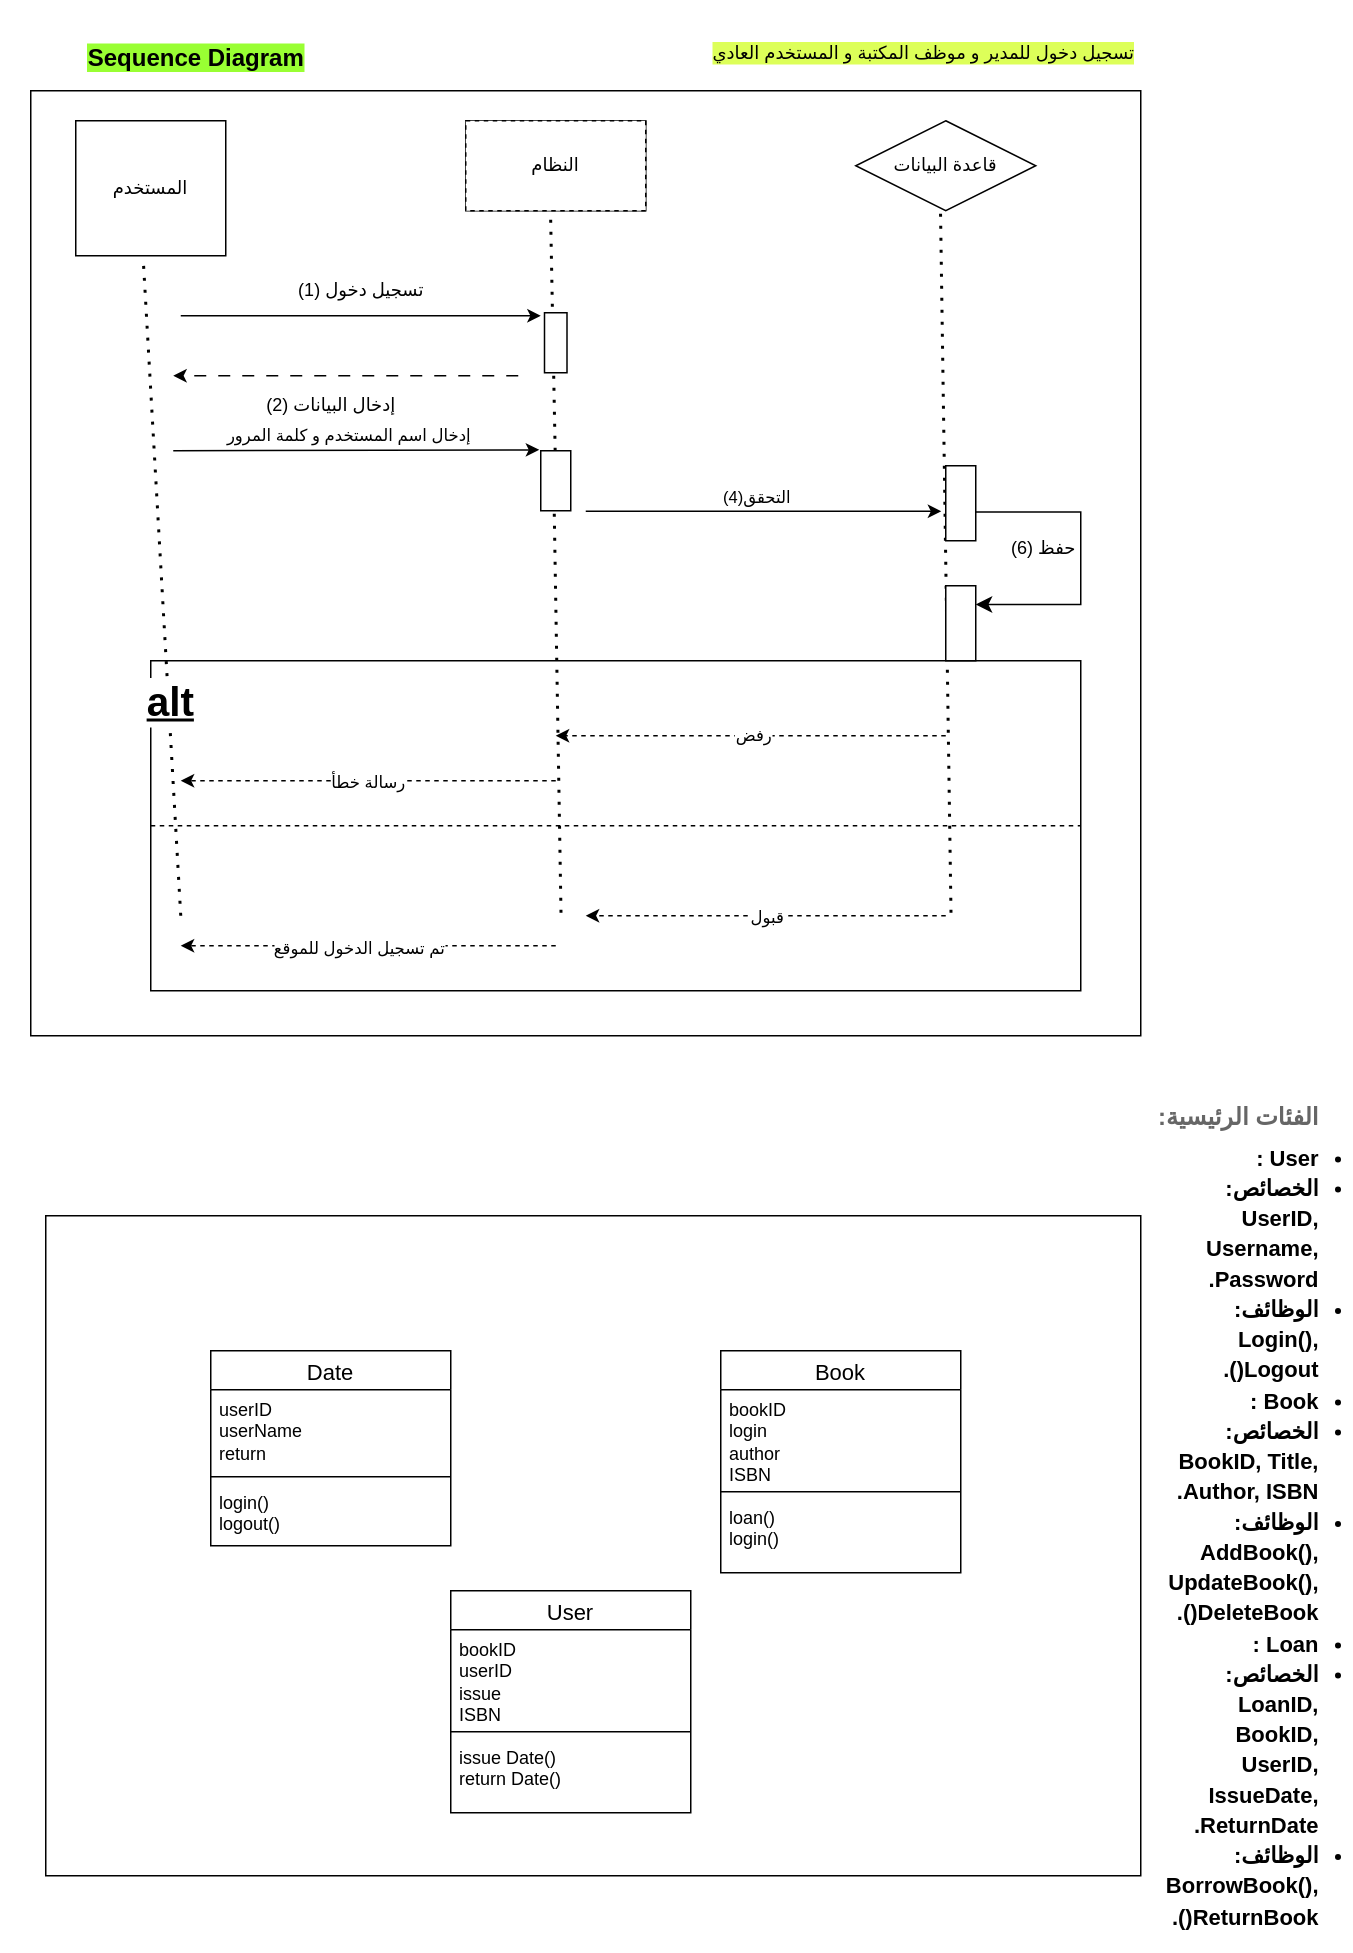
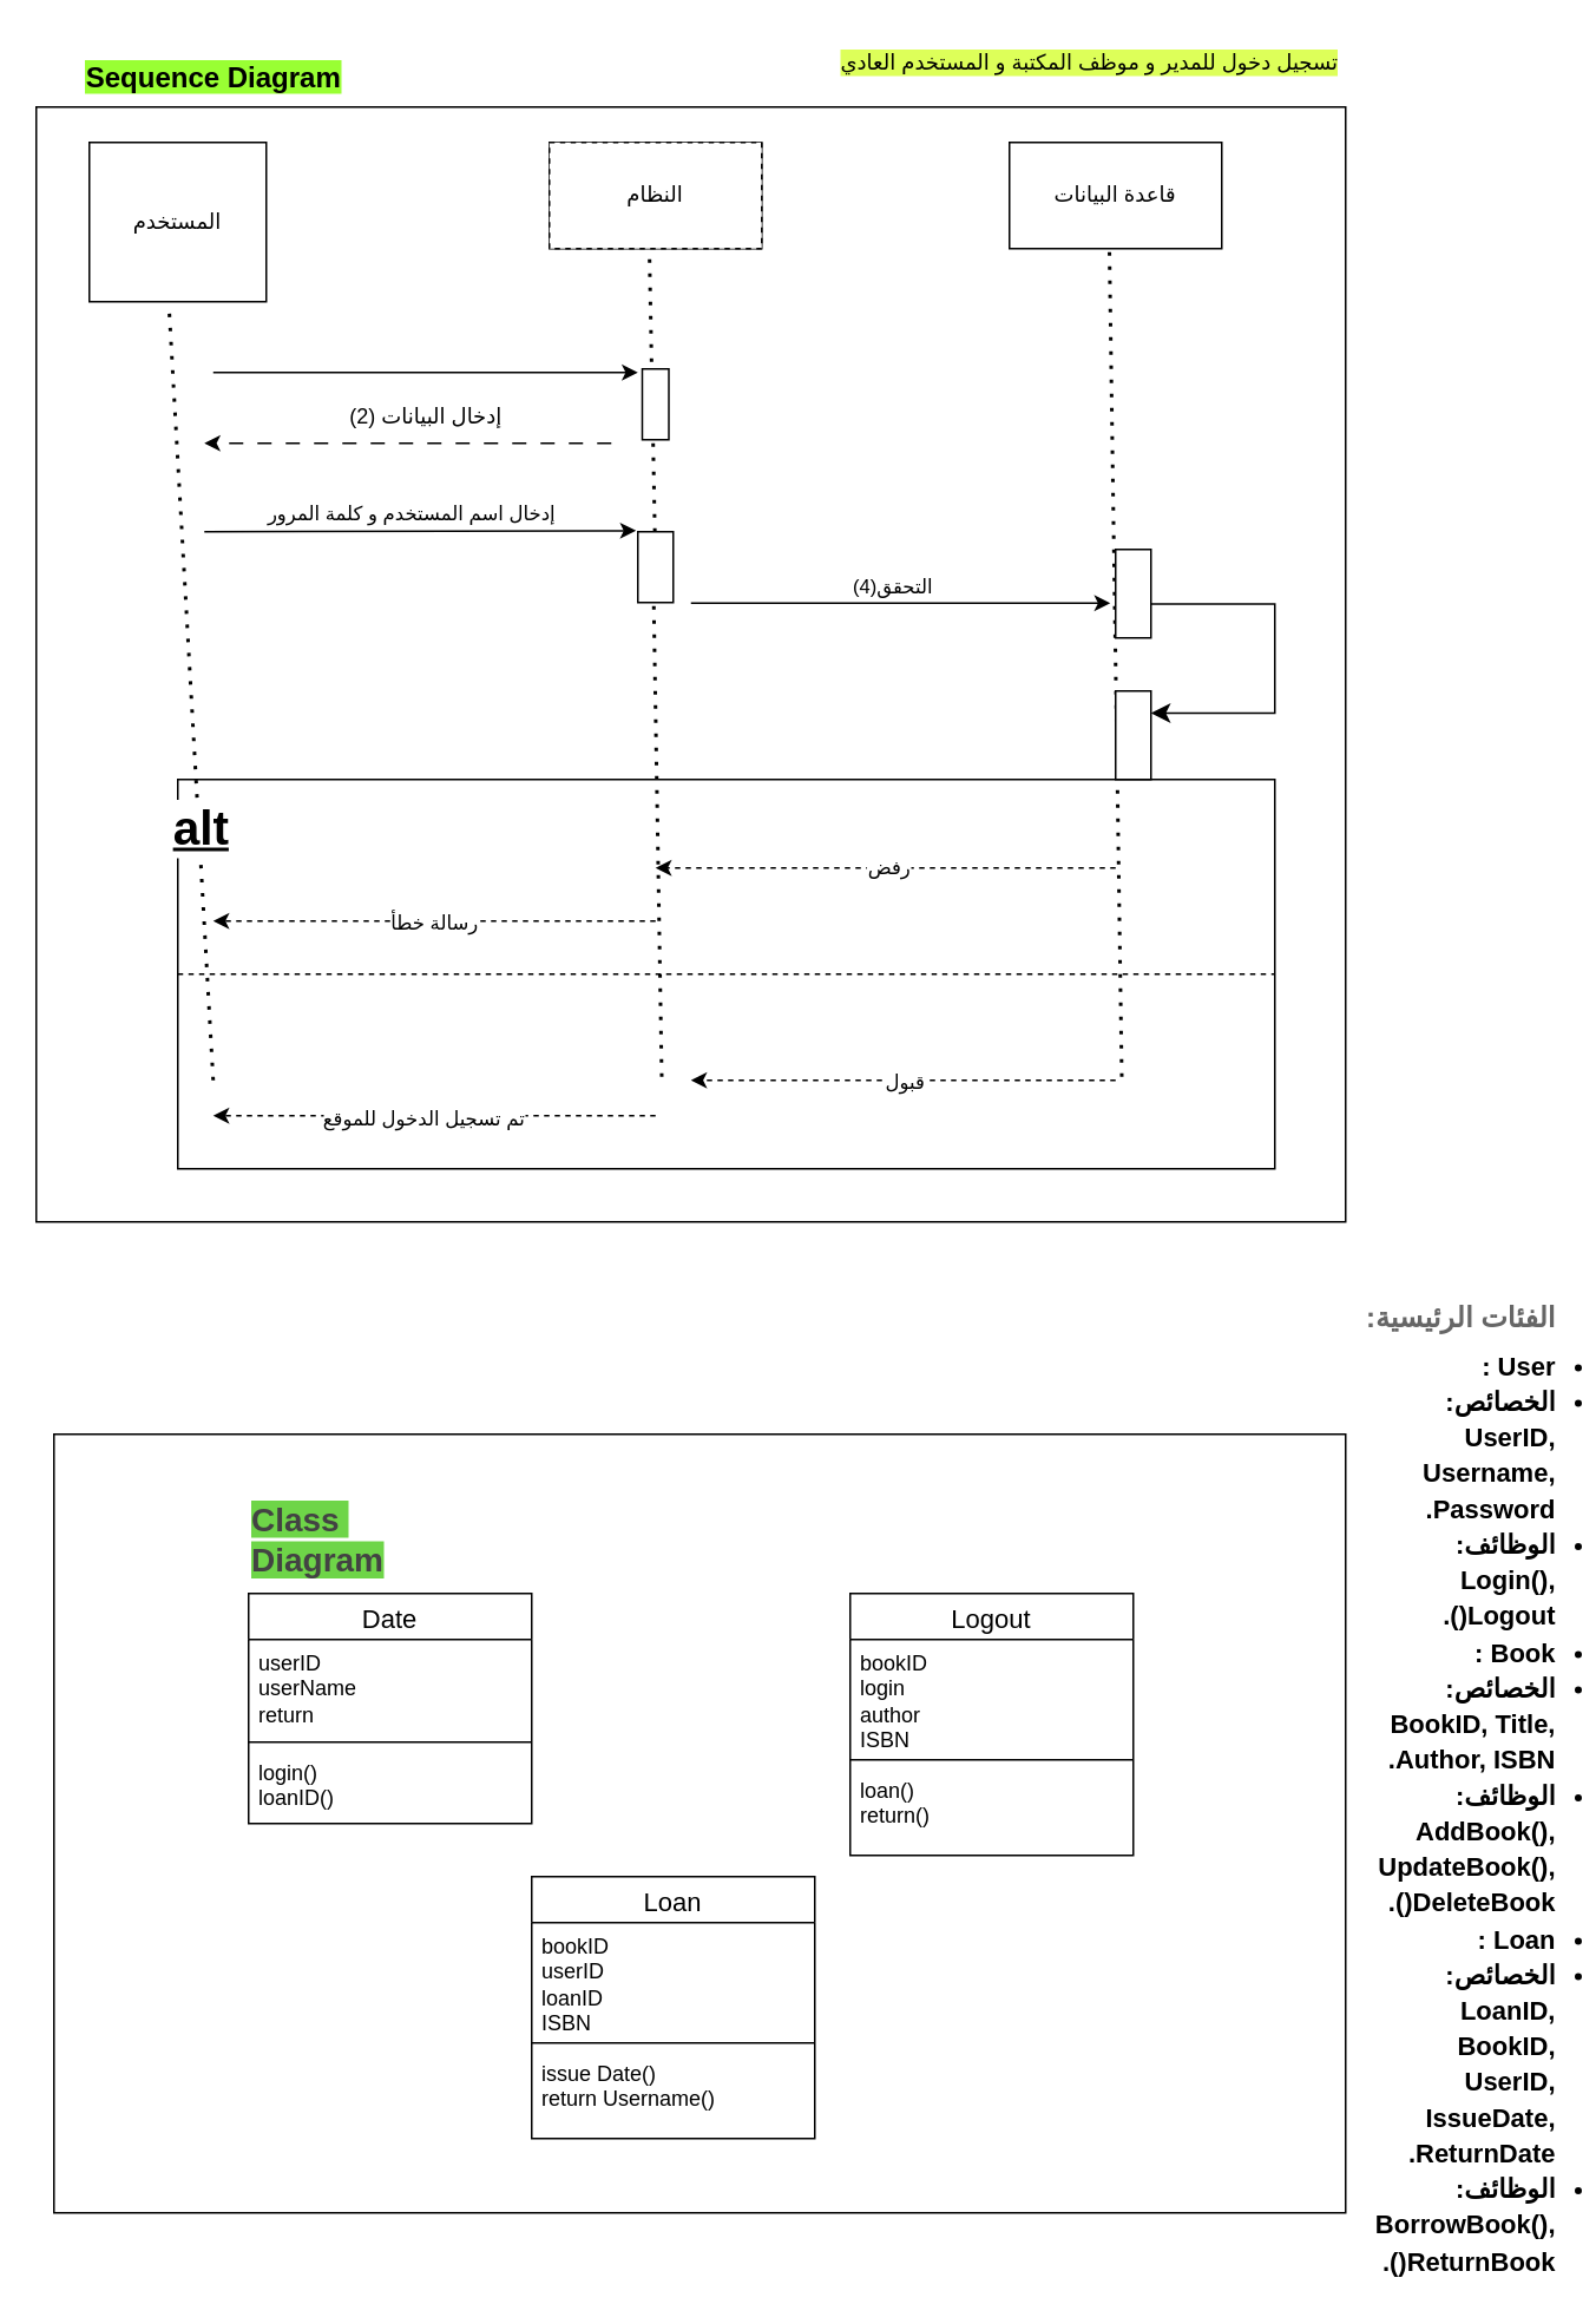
- <mxCell id="39" value="Sequence Diagram" style="text;html=1;align=center;verticalAlign=middle;resizable=0;points=[];autosize=1;strokeColor=none;fillColor=none;fontStyle=1;fontSize=16;labelBackgroundColor=#99FF33;" vertex="1" parent="1"><mxGeometry x="50" y="23" width="160" height="30" as="geometry" /></mxCell>
+ <mxCell id="39" value="Sequence Diagram" style="text;html=1;align=center;verticalAlign=middle;resizable=0;points=[];autosize=1;strokeColor=none;fillColor=none;fontStyle=1;fontSize=16;labelBackgroundColor=#99FF33;" vertex="1" parent="1"><mxGeometry x="40" y="28" width="160" height="30" as="geometry" /></mxCell>
- <mxCell id="9" value="قاعدة البيانات" style="rhombus;whiteSpace=wrap;html=1;" vertex="1" parent="3"><mxGeometry x="550" y="20" width="120" height="60" as="geometry" /></mxCell>
+ <mxCell id="9" value="قاعدة البيانات" style="rounded=0;whiteSpace=wrap;html=1;" vertex="1" parent="3"><mxGeometry x="550" y="20" width="120" height="60" as="geometry" /></mxCell>
- <mxCell id="15" value="تسجيل دخول (1)" style="text;html=1;align=center;verticalAlign=middle;resizable=0;points=[];autosize=1;strokeColor=none;fillColor=none;" vertex="1" parent="3"><mxGeometry x="165" y="118" width="110" height="30" as="geometry" /></mxCell>
- <mxCell id="17" value="إدخال البيانات (2)" style="text;html=1;align=center;verticalAlign=middle;resizable=0;points=[];autosize=1;strokeColor=none;fillColor=none;" vertex="1" parent="3"><mxGeometry x="145" y="195" width="110" height="30" as="geometry" /></mxCell>
+ <mxCell id="17" value="إدخال البيانات (2)" style="text;html=1;align=center;verticalAlign=middle;resizable=0;points=[];autosize=1;strokeColor=none;fillColor=none;" vertex="1" parent="3"><mxGeometry x="165" y="160" width="110" height="30" as="geometry" /></mxCell>
- <mxCell id="28" value="حفظ (6)" style="text;html=1;align=center;verticalAlign=middle;resizable=0;points=[];autosize=1;strokeColor=none;fillColor=none;" vertex="1" parent="3"><mxGeometry x="640" y="290" width="70" height="30" as="geometry" /></mxCell>
+ <mxCell id="53" value="&lt;span id=&quot;docs-internal-guid-3ead2aad-7fff-60e1-7d81-b4533a13455a&quot;&gt;&lt;span style=&quot;font-size: 14pt; font-family: Arial, sans-serif; color: rgb(67, 67, 67); font-variant-numeric: normal; font-variant-east-asian: normal; font-variant-alternates: normal; font-variant-position: normal; font-variant-emoji: normal; vertical-align: baseline; white-space: pre-wrap; background-color: light-dark(rgb(110, 213, 72), rgb(237, 237, 237));&quot;&gt;Class Diagram&lt;/span&gt;&lt;/span&gt;" style="text;html=1;align=left;verticalAlign=middle;resizable=0;points=[];autosize=1;strokeColor=none;fillColor=none;fontStyle=1;labelPosition=left;verticalLabelPosition=middle;textDirection=ltr;" vertex="1" parent="1"><mxGeometry x="290" y="850" width="150" height="40" as="geometry" /></mxCell>
- <mxCell id="45" value="&lt;span id=&quot;docs-internal-guid-b2503165-7fff-81a5-fd3a-57290988a838&quot; style=&quot;font-weight:normal;&quot;&gt;&lt;span style=&quot;font-size: 11pt; font-family: Arial, sans-serif; color: rgb(0, 0, 0); background-color: transparent; font-variant-numeric: normal; font-variant-east-asian: normal; font-variant-alternates: normal; font-variant-position: normal; font-variant-emoji: normal; vertical-align: baseline; white-space-collapse: preserve;&quot;&gt;Book&lt;/span&gt;&lt;/span&gt;" style="swimlane;fontStyle=1;align=center;verticalAlign=top;childLayout=stackLayout;horizontal=1;startSize=26;horizontalStack=0;resizeParent=1;resizeParentMax=0;resizeLast=0;collapsible=1;marginBottom=0;whiteSpace=wrap;html=1;" vertex="1" parent="40"><mxGeometry x="340" width="160" height="148" as="geometry" /></mxCell>
+ <mxCell id="45" value="&lt;span id=&quot;docs-internal-guid-b2503165-7fff-81a5-fd3a-57290988a838&quot; style=&quot;font-weight:normal;&quot;&gt;&lt;span style=&quot;font-size: 11pt; font-family: Arial, sans-serif; color: rgb(0, 0, 0); background-color: transparent; font-variant-numeric: normal; font-variant-east-asian: normal; font-variant-alternates: normal; font-variant-position: normal; font-variant-emoji: normal; vertical-align: baseline; white-space-collapse: preserve;&quot;&gt;Logout&lt;/span&gt;&lt;/span&gt;" style="swimlane;fontStyle=1;align=center;verticalAlign=top;childLayout=stackLayout;horizontal=1;startSize=26;horizontalStack=0;resizeParent=1;resizeParentMax=0;resizeLast=0;collapsible=1;marginBottom=0;whiteSpace=wrap;html=1;" vertex="1" parent="40"><mxGeometry x="340" width="160" height="148" as="geometry" /></mxCell>
- <mxCell id="44" value="login()&lt;br&gt;logout()" style="text;strokeColor=none;fillColor=none;align=left;verticalAlign=top;spacingLeft=4;spacingRight=4;overflow=hidden;rotatable=0;points=[[0,0.5],[1,0.5]];portConstraint=eastwest;whiteSpace=wrap;html=1;" vertex="1" parent="41"><mxGeometry y="88" width="160" height="42" as="geometry" /></mxCell>
+ <mxCell id="44" value="login()&lt;br&gt;loanID()" style="text;strokeColor=none;fillColor=none;align=left;verticalAlign=top;spacingLeft=4;spacingRight=4;overflow=hidden;rotatable=0;points=[[0,0.5],[1,0.5]];portConstraint=eastwest;whiteSpace=wrap;html=1;" vertex="1" parent="41"><mxGeometry y="88" width="160" height="42" as="geometry" /></mxCell>
- <mxCell id="48" value="loan()&lt;br&gt;login()" style="text;strokeColor=none;fillColor=none;align=left;verticalAlign=top;spacingLeft=4;spacingRight=4;overflow=hidden;rotatable=0;points=[[0,0.5],[1,0.5]];portConstraint=eastwest;whiteSpace=wrap;html=1;" vertex="1" parent="45"><mxGeometry y="98" width="160" height="50" as="geometry" /></mxCell>
+ <mxCell id="48" value="loan()&lt;br&gt;return()" style="text;strokeColor=none;fillColor=none;align=left;verticalAlign=top;spacingLeft=4;spacingRight=4;overflow=hidden;rotatable=0;points=[[0,0.5],[1,0.5]];portConstraint=eastwest;whiteSpace=wrap;html=1;" vertex="1" parent="45"><mxGeometry y="98" width="160" height="50" as="geometry" /></mxCell>
- <mxCell id="49" value="&lt;span id=&quot;docs-internal-guid-b2503165-7fff-81a5-fd3a-57290988a838&quot; style=&quot;font-weight:normal;&quot;&gt;&lt;span style=&quot;font-size: 11pt; font-family: Arial, sans-serif; color: rgb(0, 0, 0); background-color: transparent; font-variant-numeric: normal; font-variant-east-asian: normal; font-variant-alternates: normal; font-variant-position: normal; font-variant-emoji: normal; vertical-align: baseline; white-space-collapse: preserve;&quot;&gt;User&lt;/span&gt;&lt;/span&gt;" style="swimlane;fontStyle=1;align=center;verticalAlign=top;childLayout=stackLayout;horizontal=1;startSize=26;horizontalStack=0;resizeParent=1;resizeParentMax=0;resizeLast=0;collapsible=1;marginBottom=0;whiteSpace=wrap;html=1;" vertex="1" parent="40"><mxGeometry x="160" y="160" width="160" height="148" as="geometry" /></mxCell>
+ <mxCell id="49" value="&lt;span id=&quot;docs-internal-guid-b2503165-7fff-81a5-fd3a-57290988a838&quot; style=&quot;font-weight:normal;&quot;&gt;&lt;span style=&quot;font-size: 11pt; font-family: Arial, sans-serif; color: rgb(0, 0, 0); background-color: transparent; font-variant-numeric: normal; font-variant-east-asian: normal; font-variant-alternates: normal; font-variant-position: normal; font-variant-emoji: normal; vertical-align: baseline; white-space-collapse: preserve;&quot;&gt;Loan&lt;/span&gt;&lt;/span&gt;" style="swimlane;fontStyle=1;align=center;verticalAlign=top;childLayout=stackLayout;horizontal=1;startSize=26;horizontalStack=0;resizeParent=1;resizeParentMax=0;resizeLast=0;collapsible=1;marginBottom=0;whiteSpace=wrap;html=1;" vertex="1" parent="40"><mxGeometry x="160" y="160" width="160" height="148" as="geometry" /></mxCell>
- <mxCell id="50" value="bookID&lt;br&gt;userID&lt;br&gt;issue&lt;br&gt;ISBN" style="text;strokeColor=none;fillColor=none;align=left;verticalAlign=top;spacingLeft=4;spacingRight=4;overflow=hidden;rotatable=0;points=[[0,0.5],[1,0.5]];portConstraint=eastwest;whiteSpace=wrap;html=1;" vertex="1" parent="49"><mxGeometry y="26" width="160" height="64" as="geometry" /></mxCell>
+ <mxCell id="50" value="bookID&lt;br&gt;userID&lt;br&gt;loanID&lt;br&gt;ISBN" style="text;strokeColor=none;fillColor=none;align=left;verticalAlign=top;spacingLeft=4;spacingRight=4;overflow=hidden;rotatable=0;points=[[0,0.5],[1,0.5]];portConstraint=eastwest;whiteSpace=wrap;html=1;" vertex="1" parent="49"><mxGeometry y="26" width="160" height="64" as="geometry" /></mxCell>
- <mxCell id="52" value="issue Date()&lt;br&gt;return Date()" style="text;strokeColor=none;fillColor=none;align=left;verticalAlign=top;spacingLeft=4;spacingRight=4;overflow=hidden;rotatable=0;points=[[0,0.5],[1,0.5]];portConstraint=eastwest;whiteSpace=wrap;html=1;" vertex="1" parent="49"><mxGeometry y="98" width="160" height="50" as="geometry" /></mxCell>
+ <mxCell id="52" value="issue Date()&lt;br&gt;return Username()" style="text;strokeColor=none;fillColor=none;align=left;verticalAlign=top;spacingLeft=4;spacingRight=4;overflow=hidden;rotatable=0;points=[[0,0.5],[1,0.5]];portConstraint=eastwest;whiteSpace=wrap;html=1;" vertex="1" parent="49"><mxGeometry y="98" width="160" height="50" as="geometry" /></mxCell>
